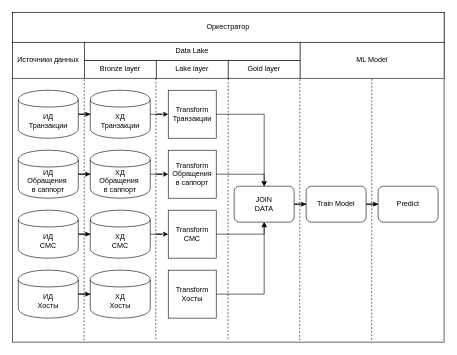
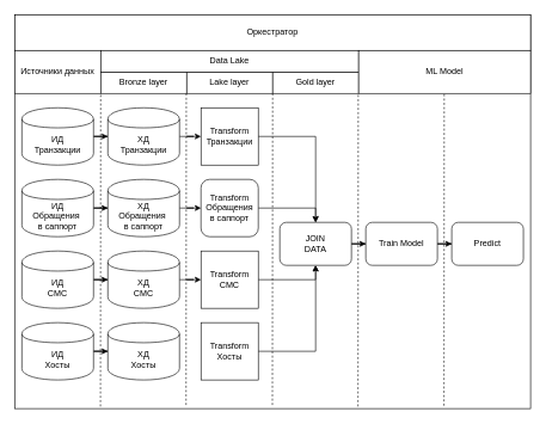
- <mxCell id="18" value="Transform&lt;br&gt;Обращения &lt;br&gt;в саппорт" style="whiteSpace=wrap;html=1;aspect=fixed;" vertex="1" parent="1"><mxGeometry x="280" y="250" width="80" height="80" as="geometry" /></mxCell>
+ <mxCell id="18" value="Transform&lt;br&gt;Обращения &lt;br&gt;в саппорт" style="whiteSpace=wrap;html=1;aspect=fixed;rounded=1;" vertex="1" parent="1"><mxGeometry x="280" y="250" width="80" height="80" as="geometry" /></mxCell>
